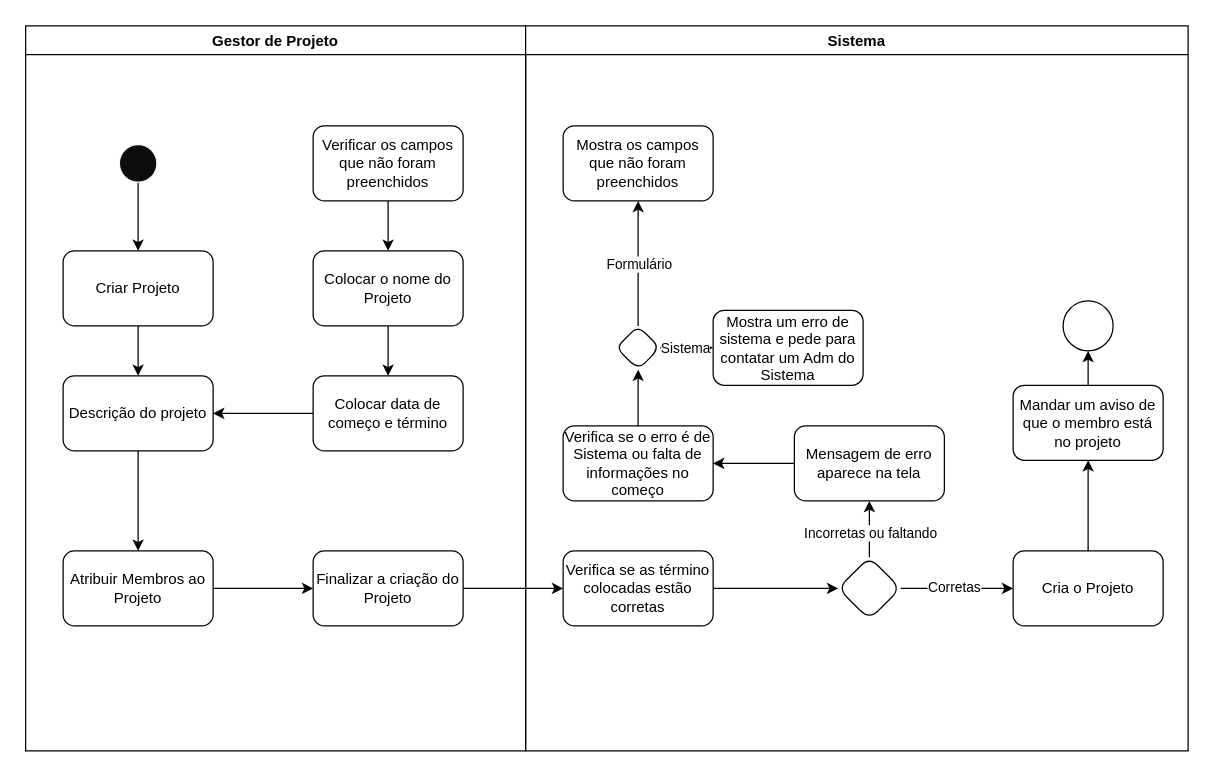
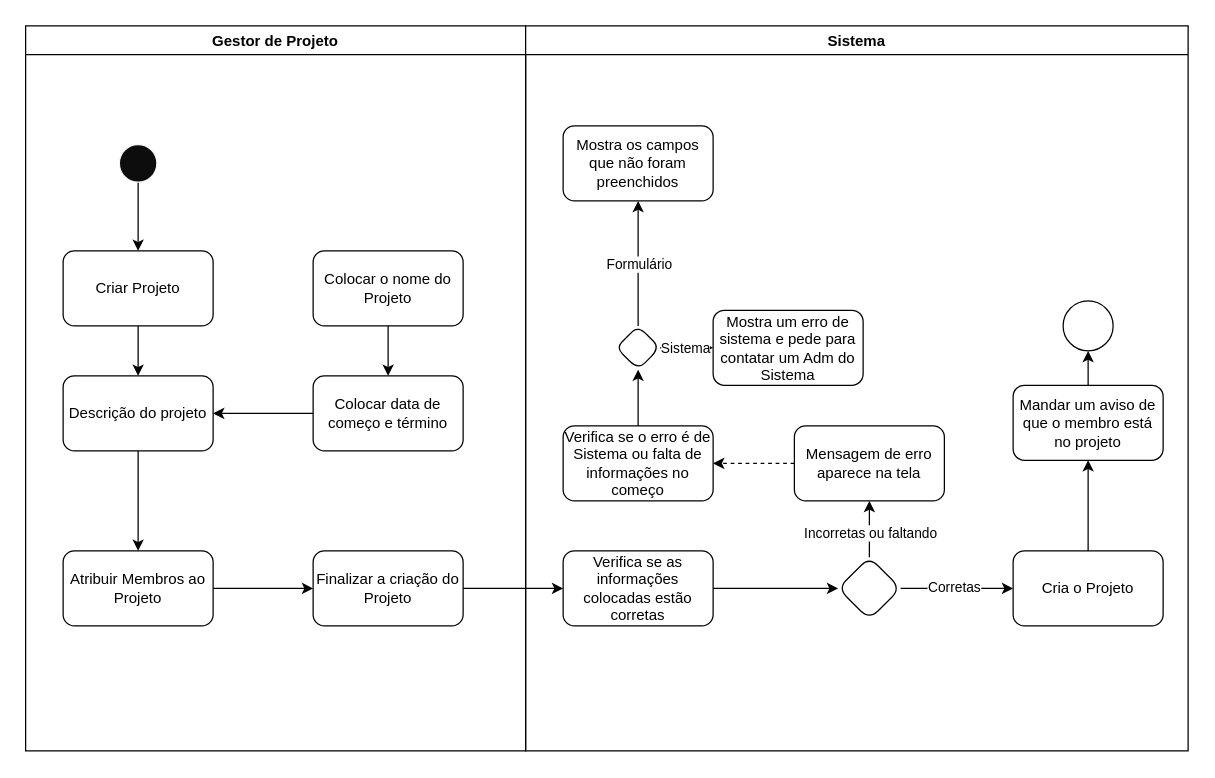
- <mxCell id="35" value="Verificar os campos que não foram preenchidos" style="rounded=1;whiteSpace=wrap;html=1;" parent="1" vertex="1"><mxGeometry x="250" y="100" width="120" height="60" as="geometry" /></mxCell>
- <mxCell id="34" value="" style="edgeStyle=orthogonalEdgeStyle;rounded=0;orthogonalLoop=1;jettySize=auto;html=1;" parent="1" source="35" target="5" edge="1"><mxGeometry relative="1" as="geometry" /></mxCell>
- <mxCell id="21" value="" style="edgeStyle=orthogonalEdgeStyle;rounded=0;orthogonalLoop=1;jettySize=auto;html=1;" parent="1" source="22" target="26" edge="1"><mxGeometry relative="1" as="geometry" /></mxCell>
+ <mxCell id="21" value="" style="edgeStyle=orthogonalEdgeStyle;rounded=0;orthogonalLoop=1;jettySize=auto;html=1;dashed=1;" parent="1" source="22" target="26" edge="1"><mxGeometry relative="1" as="geometry" /></mxCell>
- <mxCell id="15" value="Verifica se as término colocadas estão corretas" style="whiteSpace=wrap;html=1;rounded=1;" parent="1" vertex="1"><mxGeometry x="450" y="440" width="120" height="60" as="geometry" /></mxCell>
+ <mxCell id="15" value="Verifica se as informações colocadas estão corretas" style="whiteSpace=wrap;html=1;rounded=1;" parent="1" vertex="1"><mxGeometry x="450" y="440" width="120" height="60" as="geometry" /></mxCell>
